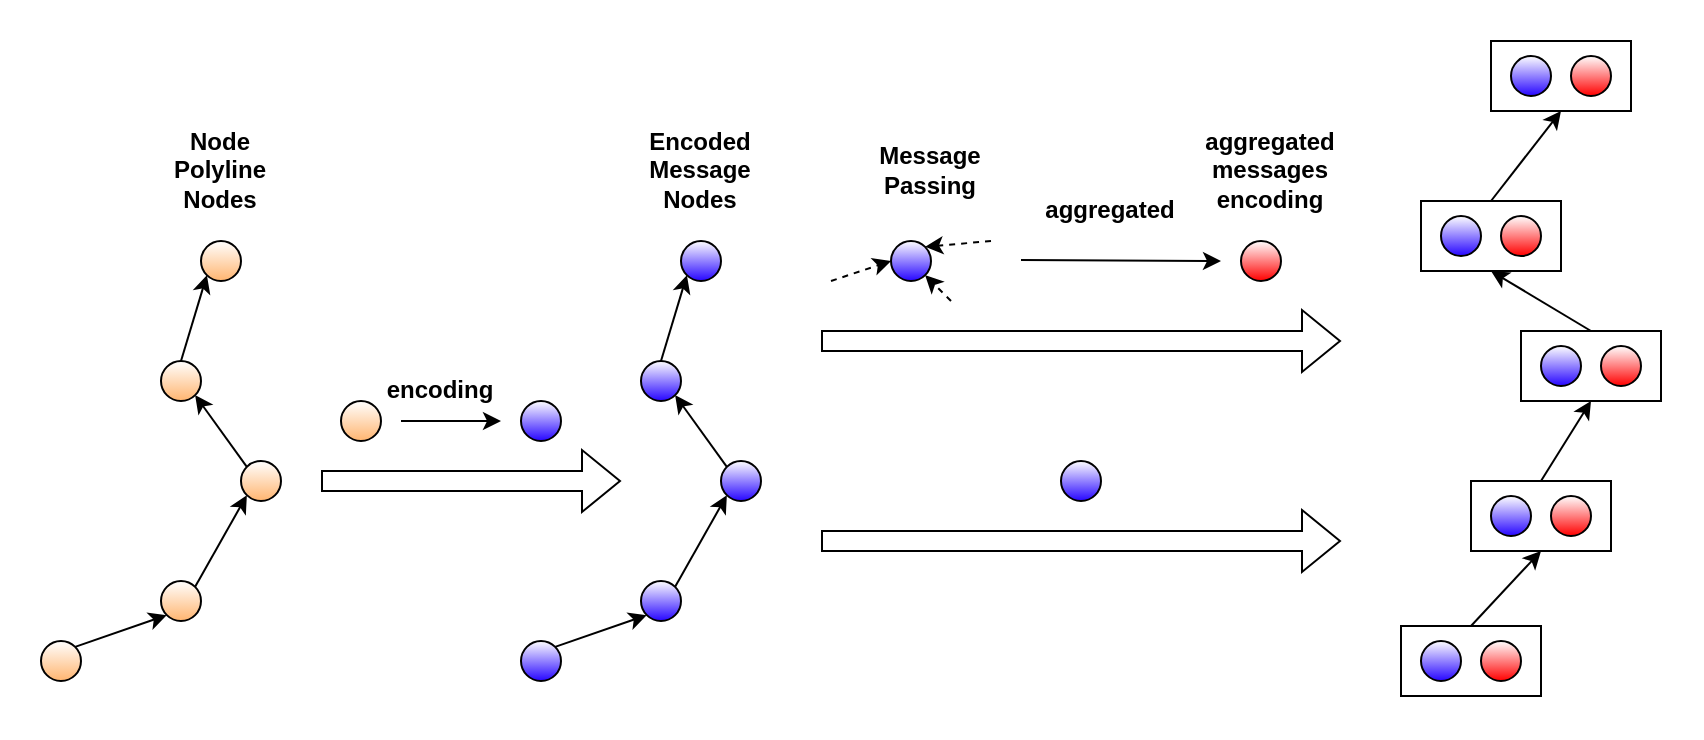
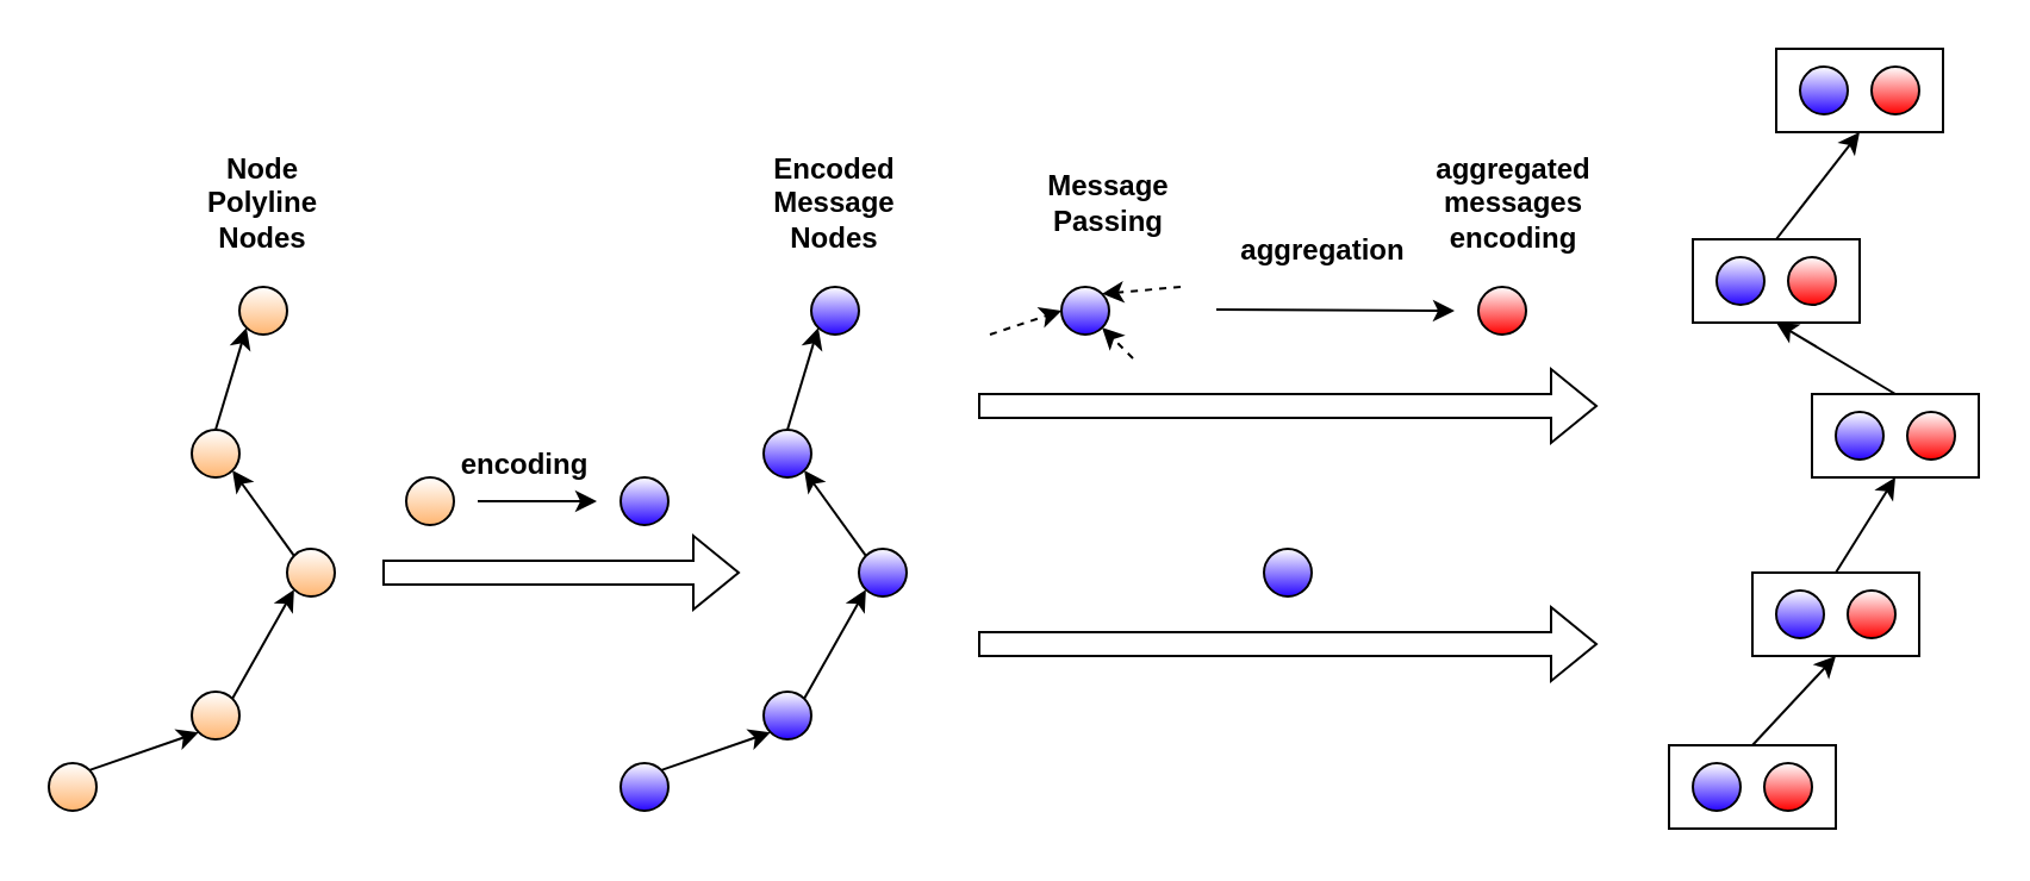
- <mxCell id="36" value="aggregated" style="text;html=1;strokeColor=none;fillColor=none;align=center;verticalAlign=middle;whiteSpace=wrap;rounded=0;fontStyle=1" vertex="1" parent="1"><mxGeometry x="515" y="90" width="80" height="30" as="geometry" /></mxCell>
+ <mxCell id="36" value="aggregation" style="text;html=1;strokeColor=none;fillColor=none;align=center;verticalAlign=middle;whiteSpace=wrap;rounded=0;fontStyle=1" vertex="1" parent="1"><mxGeometry x="515" y="90" width="80" height="30" as="geometry" /></mxCell>
